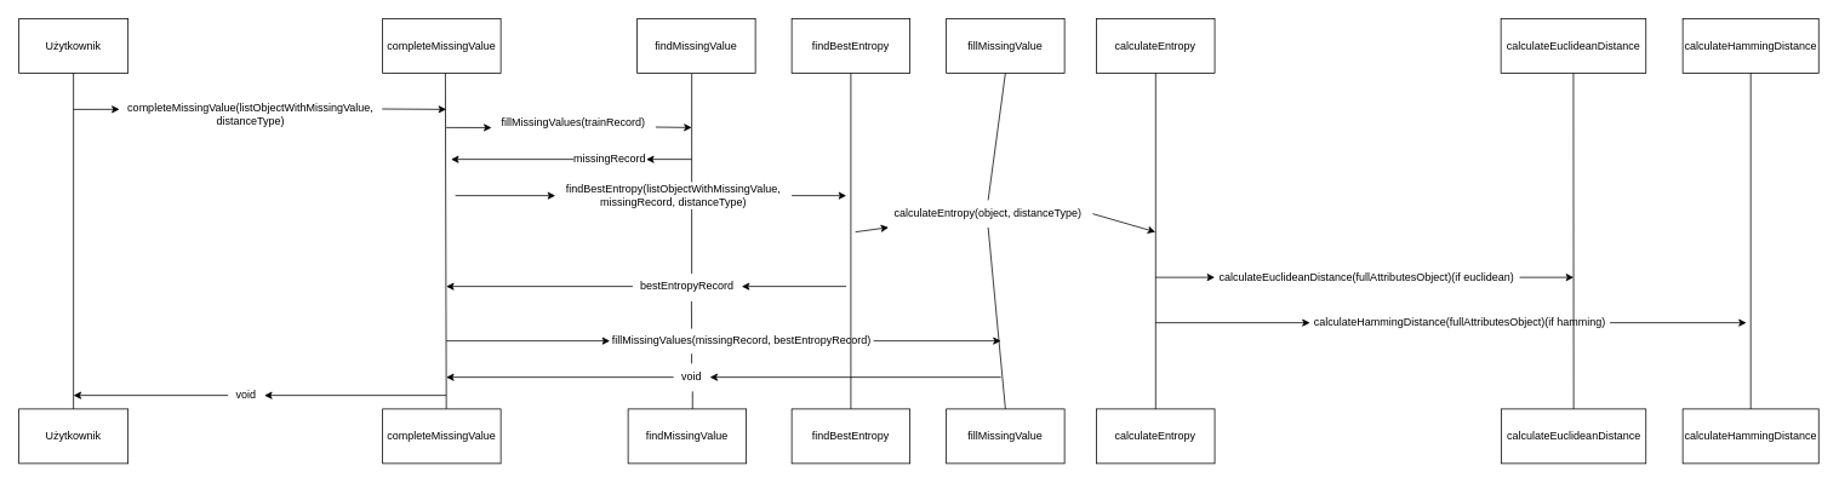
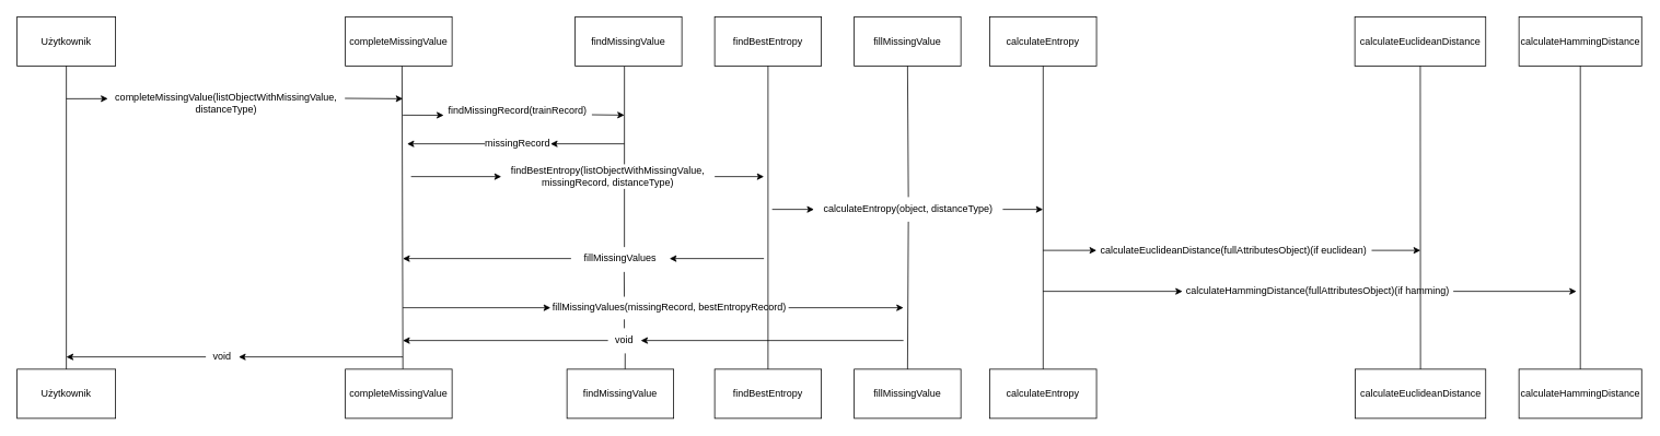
- <mxCell id="44" value="fillMissingValues(trainRecord)" style="text;strokeColor=none;align=center;fillColor=none;html=1;verticalAlign=middle;whiteSpace=wrap;rounded=0;" vertex="1" parent="1"><mxGeometry x="540" y="120" width="180" height="30" as="geometry" /></mxCell>
+ <mxCell id="44" value="findMissingRecord(trainRecord)" style="text;strokeColor=none;align=center;fillColor=none;html=1;verticalAlign=middle;whiteSpace=wrap;rounded=0;" vertex="1" parent="1"><mxGeometry x="540" y="120" width="180" height="30" as="geometry" /></mxCell>
- <mxCell id="37" value="missingRecord" style="text;strokeColor=none;align=center;fillColor=none;html=1;verticalAlign=middle;whiteSpace=wrap;rounded=0;" vertex="1" parent="1"><mxGeometry x="630" y="160" width="80" height="30" as="geometry" /></mxCell>
+ <mxCell id="37" value="missingRecord" style="text;strokeColor=none;align=center;fillColor=none;html=1;verticalAlign=middle;whiteSpace=wrap;rounded=0;" vertex="1" parent="1"><mxGeometry x="590" y="160" width="80" height="30" as="geometry" /></mxCell>
- <mxCell id="58" value="calculateEntropy(object, distanceType)" style="text;strokeColor=none;align=center;fillColor=none;html=1;verticalAlign=middle;whiteSpace=wrap;rounded=0;" vertex="1" parent="1"><mxGeometry x="971" y="220" width="230" height="30" as="geometry" /></mxCell>
+ <mxCell id="58" value="calculateEntropy(object, distanceType)" style="text;strokeColor=none;align=center;fillColor=none;html=1;verticalAlign=middle;whiteSpace=wrap;rounded=0;" vertex="1" parent="1"><mxGeometry x="991" y="240" width="230" height="30" as="geometry" /></mxCell>
- <mxCell id="34" value="bestEntropyRecord" style="text;strokeColor=none;align=center;fillColor=none;html=1;verticalAlign=middle;whiteSpace=wrap;rounded=0;" vertex="1" parent="1"><mxGeometry x="695" y="300" width="120" height="30" as="geometry" /></mxCell>
+ <mxCell id="34" value="fillMissingValues" style="text;strokeColor=none;align=center;fillColor=none;html=1;verticalAlign=middle;whiteSpace=wrap;rounded=0;" vertex="1" parent="1"><mxGeometry x="695" y="300" width="120" height="30" as="geometry" /></mxCell>
